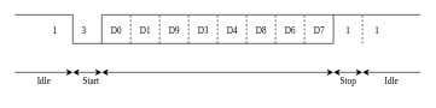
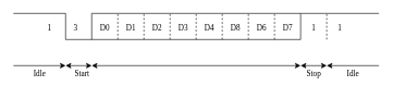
- <mxCell id="26" value="D9" style="text;html=1;align=center;verticalAlign=middle;resizable=0;points=[];autosize=1;strokeColor=none;fillColor=none;fontSize=12;fontFamily=Times New Roman;fontColor=default;" vertex="1" parent="1"><mxGeometry x="220" y="28" width="40" height="30" as="geometry" /></mxCell>
+ <mxCell id="26" value="D2" style="text;html=1;align=center;verticalAlign=middle;resizable=0;points=[];autosize=1;strokeColor=none;fillColor=none;fontSize=12;fontFamily=Times New Roman;fontColor=default;" vertex="1" parent="1"><mxGeometry x="220" y="28" width="40" height="30" as="geometry" /></mxCell>
